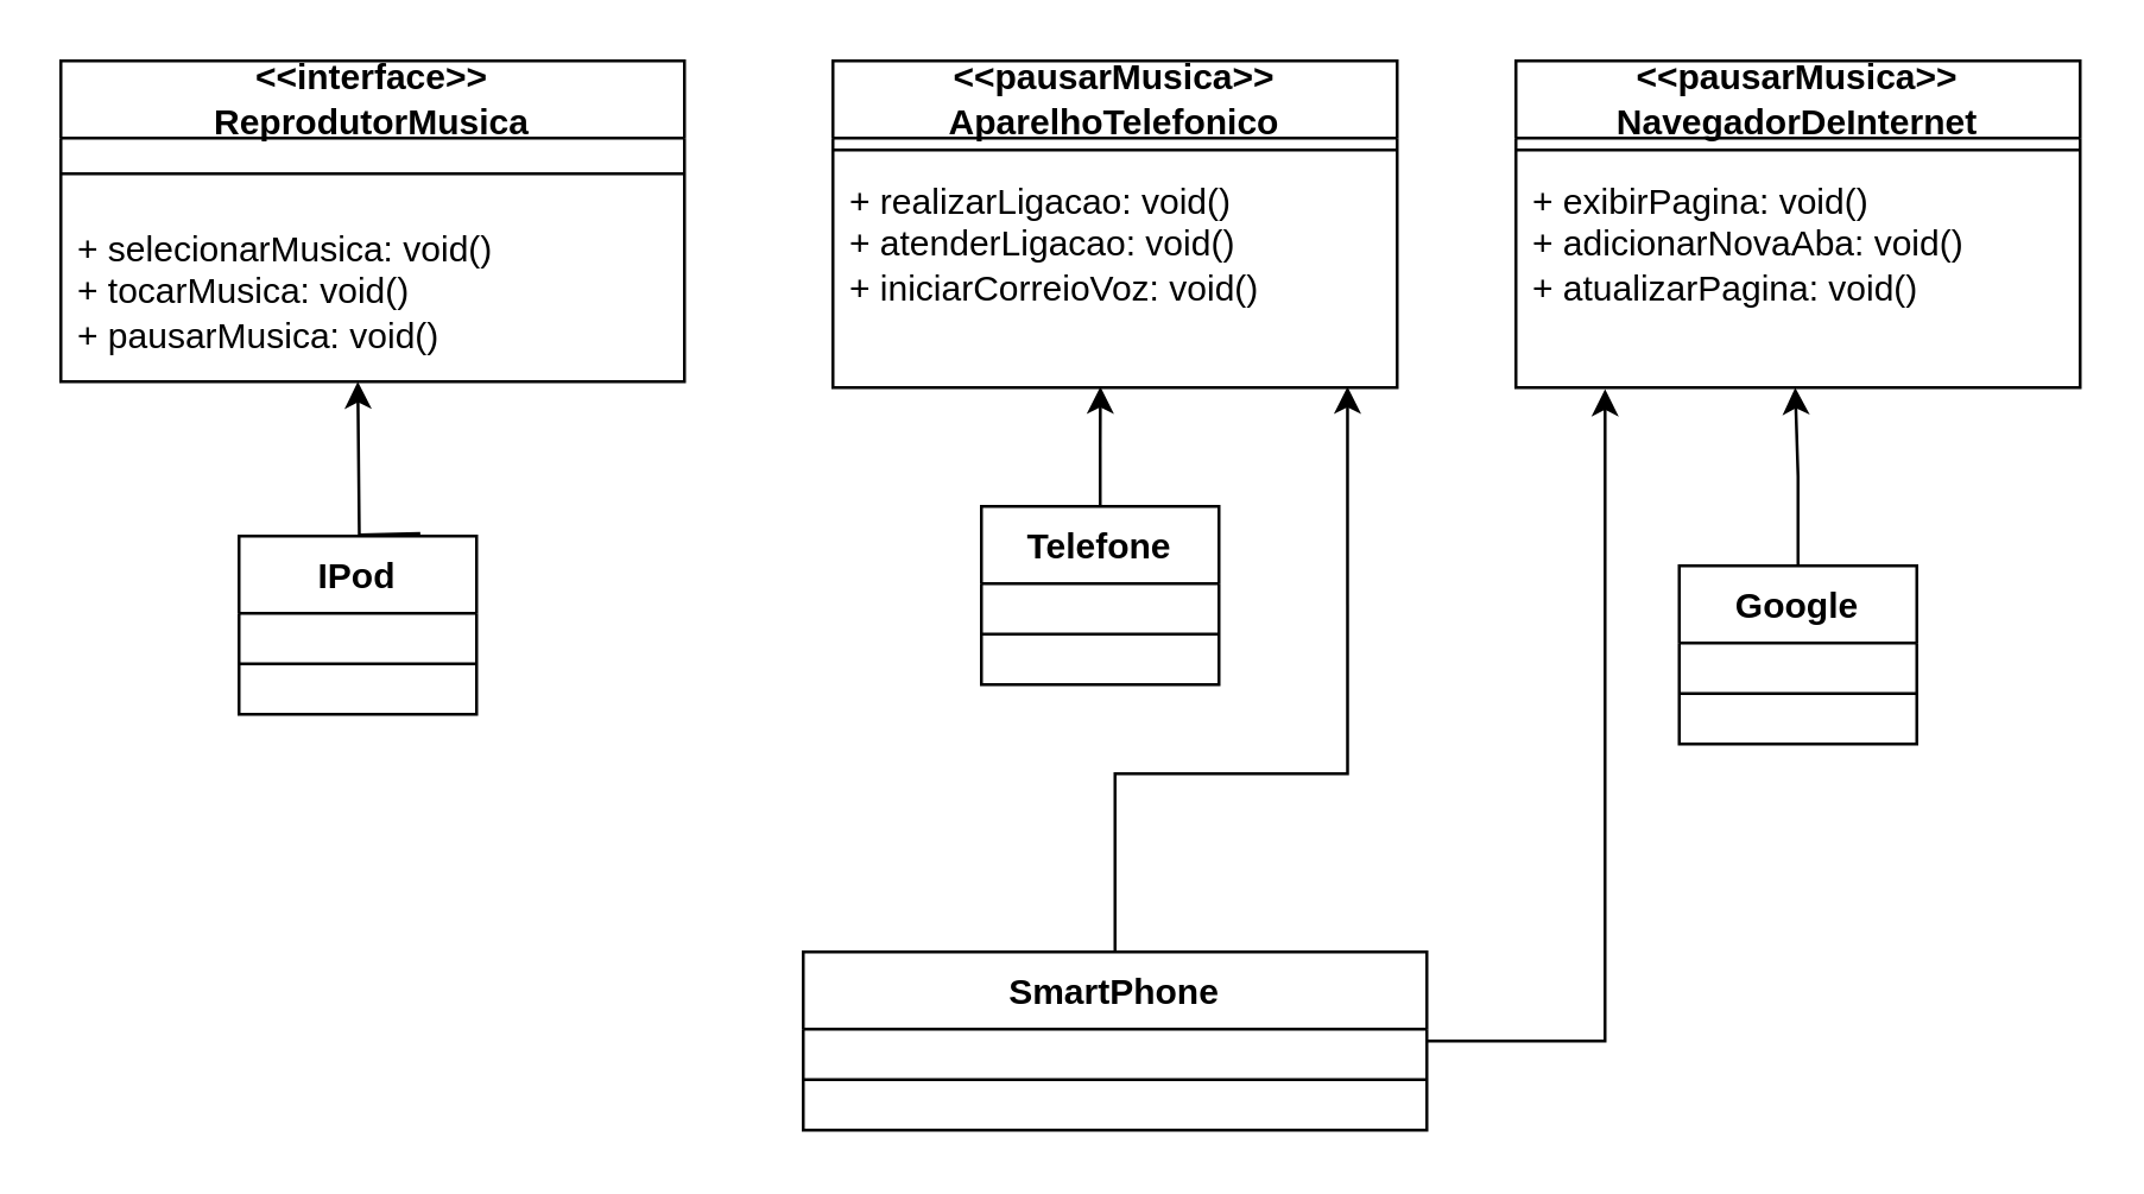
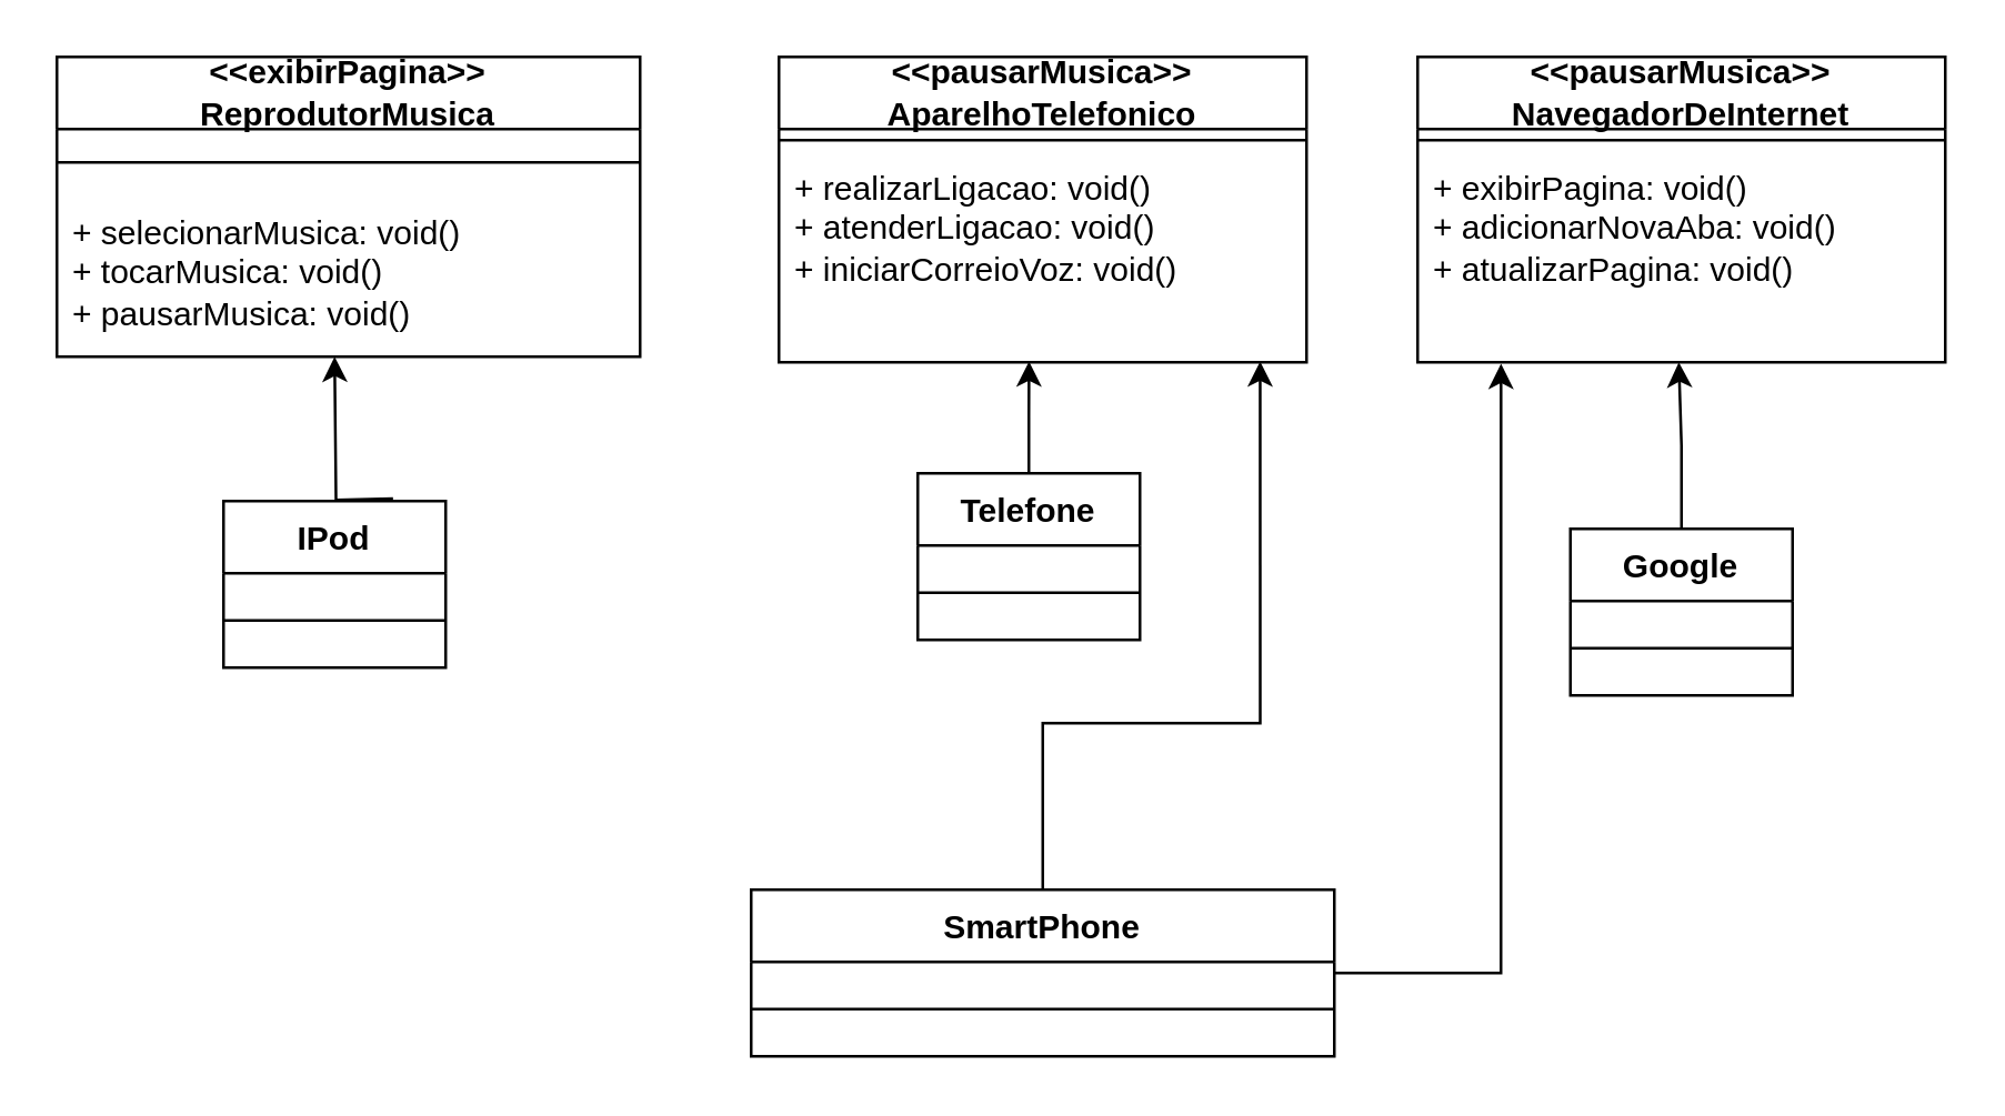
- <mxCell id="2" value="&lt;div&gt;&amp;lt;&amp;lt;interface&amp;gt;&amp;gt;&lt;/div&gt;&lt;div&gt;ReprodutorMusica&lt;/div&gt;" style="swimlane;fontStyle=1;align=center;verticalAlign=middle;childLayout=stackLayout;horizontal=1;startSize=26;horizontalStack=0;resizeParent=1;resizeParentMax=0;resizeLast=0;collapsible=1;marginBottom=0;whiteSpace=wrap;html=1;strokeWidth=1;perimeterSpacing=2;labelPosition=center;verticalLabelPosition=middle;" vertex="1" parent="1"><mxGeometry x="20" y="20" width="210" height="108" as="geometry" /></mxCell>
+ <mxCell id="2" value="&lt;div&gt;&amp;lt;&amp;lt;exibirPagina&amp;gt;&amp;gt;&lt;/div&gt;&lt;div&gt;ReprodutorMusica&lt;/div&gt;" style="swimlane;fontStyle=1;align=center;verticalAlign=middle;childLayout=stackLayout;horizontal=1;startSize=26;horizontalStack=0;resizeParent=1;resizeParentMax=0;resizeLast=0;collapsible=1;marginBottom=0;whiteSpace=wrap;html=1;strokeWidth=1;perimeterSpacing=2;labelPosition=center;verticalLabelPosition=middle;" vertex="1" parent="1"><mxGeometry x="20" y="20" width="210" height="108" as="geometry" /></mxCell>
